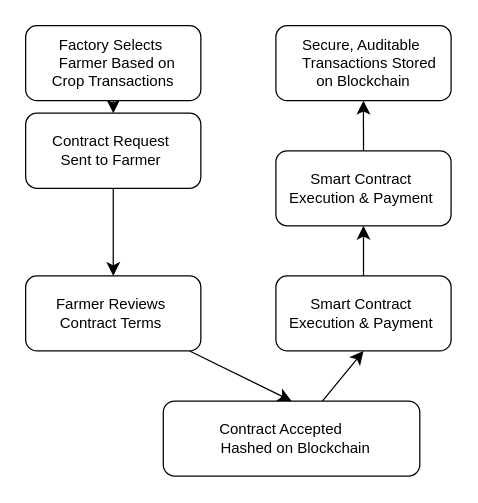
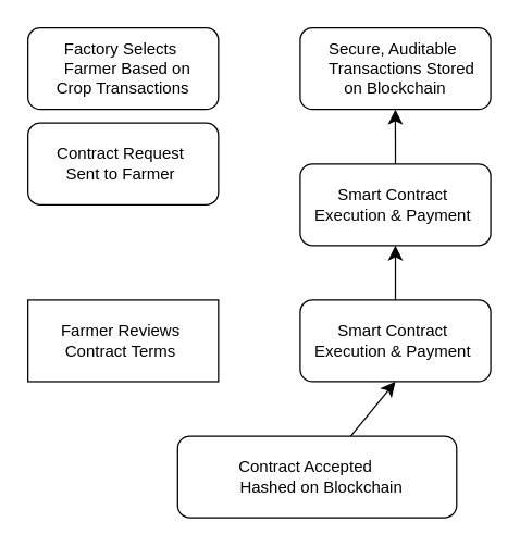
- <mxCell id="2" style="edgeStyle=none;curved=1;rounded=0;orthogonalLoop=1;jettySize=auto;html=1;entryX=0.5;entryY=0;entryDx=0;entryDy=0;fontSize=12;startSize=8;endSize=8;" edge="1" parent="1" source="3" target="5"><mxGeometry relative="1" as="geometry" /></mxCell>
- <mxCell id="4" style="edgeStyle=none;curved=1;rounded=0;orthogonalLoop=1;jettySize=auto;html=1;entryX=0.5;entryY=0;entryDx=0;entryDy=0;fontSize=12;startSize=8;endSize=8;" edge="1" parent="1" source="5" target="7"><mxGeometry relative="1" as="geometry" /></mxCell>
- <mxCell id="7" value="&lt;div&gt;&lt;span style=&quot;font-size: 12px;&quot;&gt;Farmer Reviews&amp;nbsp; &lt;/span&gt;&lt;span style=&quot;background-color: initial;&quot;&gt;Contract Terms&amp;nbsp;&lt;/span&gt;&lt;/div&gt;" style="rounded=1;whiteSpace=wrap;html=1;fontSize=12;glass=0;strokeWidth=1;shadow=0;" vertex="1" parent="1"><mxGeometry x="20" y="220" width="140" height="60" as="geometry" /></mxCell>
+ <mxCell id="7" value="&lt;div&gt;&lt;span style=&quot;font-size: 12px;&quot;&gt;Farmer Reviews&amp;nbsp; &lt;/span&gt;&lt;span style=&quot;background-color: initial;&quot;&gt;Contract Terms&amp;nbsp;&lt;/span&gt;&lt;/div&gt;" style="whiteSpace=wrap;html=1;fontSize=12;glass=0;strokeWidth=1;shadow=0;rounded=0;" vertex="1" parent="1"><mxGeometry x="20" y="220" width="140" height="60" as="geometry" /></mxCell>
- <mxCell id="6" style="edgeStyle=none;curved=1;rounded=0;orthogonalLoop=1;jettySize=auto;html=1;entryX=0.5;entryY=0;entryDx=0;entryDy=0;fontSize=12;startSize=8;endSize=8;" edge="1" parent="1" source="7" target="9"><mxGeometry relative="1" as="geometry" /></mxCell>
